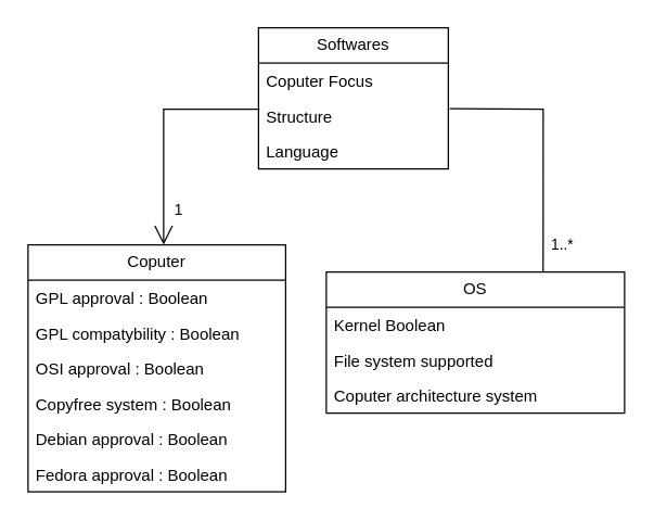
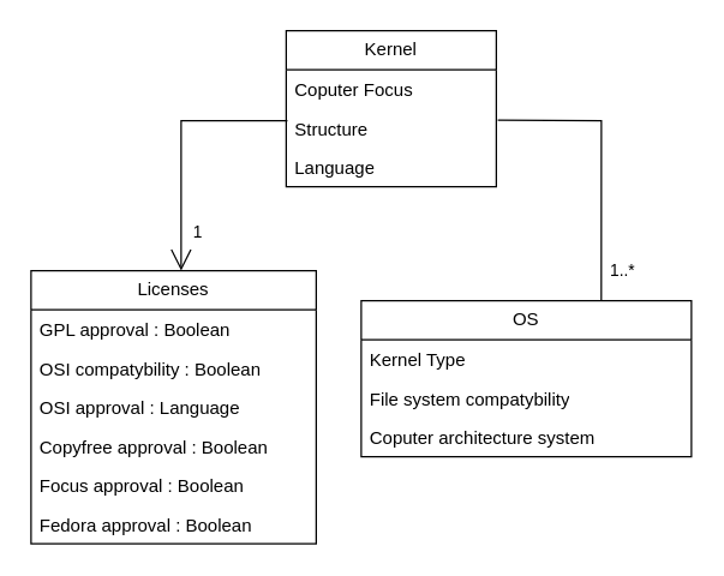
- <mxCell id="13" value="Softwares" style="swimlane;fontStyle=0;childLayout=stackLayout;horizontal=1;startSize=26;fillColor=none;horizontalStack=0;resizeParent=1;resizeParentMax=0;resizeLast=0;collapsible=1;marginBottom=0;whiteSpace=wrap;html=1;" vertex="1" parent="1"><mxGeometry x="190" y="20" width="140" height="104" as="geometry" /></mxCell>
+ <mxCell id="13" value="Kernel" style="swimlane;fontStyle=0;childLayout=stackLayout;horizontal=1;startSize=26;fillColor=none;horizontalStack=0;resizeParent=1;resizeParentMax=0;resizeLast=0;collapsible=1;marginBottom=0;whiteSpace=wrap;html=1;" vertex="1" parent="1"><mxGeometry x="190" y="20" width="140" height="104" as="geometry" /></mxCell>
- <mxCell id="2" value="Coputer" style="swimlane;fontStyle=0;childLayout=stackLayout;horizontal=1;startSize=26;fillColor=none;horizontalStack=0;resizeParent=1;resizeParentMax=0;resizeLast=0;collapsible=1;marginBottom=0;whiteSpace=wrap;html=1;" vertex="1" parent="1"><mxGeometry x="20" y="180" width="190" height="182" as="geometry" /></mxCell>
+ <mxCell id="2" value="Licenses" style="swimlane;fontStyle=0;childLayout=stackLayout;horizontal=1;startSize=26;fillColor=none;horizontalStack=0;resizeParent=1;resizeParentMax=0;resizeLast=0;collapsible=1;marginBottom=0;whiteSpace=wrap;html=1;" vertex="1" parent="1"><mxGeometry x="20" y="180" width="190" height="182" as="geometry" /></mxCell>
- <mxCell id="10" value="&lt;div&gt;Kernel Boolean&lt;br&gt;&lt;/div&gt;" style="text;strokeColor=none;fillColor=none;align=left;verticalAlign=top;spacingLeft=4;spacingRight=4;overflow=hidden;rotatable=0;points=[[0,0.5],[1,0.5]];portConstraint=eastwest;whiteSpace=wrap;html=1;" vertex="1" parent="9"><mxGeometry y="26" width="220" height="26" as="geometry" /></mxCell>
+ <mxCell id="10" value="&lt;div&gt;Kernel Type&lt;br&gt;&lt;/div&gt;" style="text;strokeColor=none;fillColor=none;align=left;verticalAlign=top;spacingLeft=4;spacingRight=4;overflow=hidden;rotatable=0;points=[[0,0.5],[1,0.5]];portConstraint=eastwest;whiteSpace=wrap;html=1;" vertex="1" parent="9"><mxGeometry y="26" width="220" height="26" as="geometry" /></mxCell>
- <mxCell id="4" value="&lt;div&gt;GPL compatybility : Boolean&lt;/div&gt;&amp;nbsp;" style="text;strokeColor=none;fillColor=none;align=left;verticalAlign=top;spacingLeft=4;spacingRight=4;overflow=hidden;rotatable=0;points=[[0,0.5],[1,0.5]];portConstraint=eastwest;whiteSpace=wrap;html=1;" vertex="1" parent="2"><mxGeometry y="52" width="190" height="26" as="geometry" /></mxCell>
+ <mxCell id="4" value="&lt;div&gt;OSI compatybility : Boolean&lt;/div&gt;&amp;nbsp;" style="text;strokeColor=none;fillColor=none;align=left;verticalAlign=top;spacingLeft=4;spacingRight=4;overflow=hidden;rotatable=0;points=[[0,0.5],[1,0.5]];portConstraint=eastwest;whiteSpace=wrap;html=1;" vertex="1" parent="2"><mxGeometry y="52" width="190" height="26" as="geometry" /></mxCell>
- <mxCell id="11" value="File system supported" style="text;strokeColor=none;fillColor=none;align=left;verticalAlign=top;spacingLeft=4;spacingRight=4;overflow=hidden;rotatable=0;points=[[0,0.5],[1,0.5]];portConstraint=eastwest;whiteSpace=wrap;html=1;" vertex="1" parent="9"><mxGeometry y="52" width="220" height="26" as="geometry" /></mxCell>
+ <mxCell id="11" value="File system compatybility" style="text;strokeColor=none;fillColor=none;align=left;verticalAlign=top;spacingLeft=4;spacingRight=4;overflow=hidden;rotatable=0;points=[[0,0.5],[1,0.5]];portConstraint=eastwest;whiteSpace=wrap;html=1;" vertex="1" parent="9"><mxGeometry y="52" width="220" height="26" as="geometry" /></mxCell>
- <mxCell id="5" value="OSI approval : Boolean" style="text;strokeColor=none;fillColor=none;align=left;verticalAlign=top;spacingLeft=4;spacingRight=4;overflow=hidden;rotatable=0;points=[[0,0.5],[1,0.5]];portConstraint=eastwest;whiteSpace=wrap;html=1;" vertex="1" parent="2"><mxGeometry y="78" width="190" height="26" as="geometry" /></mxCell>
+ <mxCell id="5" value="OSI approval : Language" style="text;strokeColor=none;fillColor=none;align=left;verticalAlign=top;spacingLeft=4;spacingRight=4;overflow=hidden;rotatable=0;points=[[0,0.5],[1,0.5]];portConstraint=eastwest;whiteSpace=wrap;html=1;" vertex="1" parent="2"><mxGeometry y="78" width="190" height="26" as="geometry" /></mxCell>
- <mxCell id="6" value="Copyfree system : Boolean" style="text;strokeColor=none;fillColor=none;align=left;verticalAlign=top;spacingLeft=4;spacingRight=4;overflow=hidden;rotatable=0;points=[[0,0.5],[1,0.5]];portConstraint=eastwest;whiteSpace=wrap;html=1;" vertex="1" parent="2"><mxGeometry y="104" width="190" height="26" as="geometry" /></mxCell>
+ <mxCell id="6" value="Copyfree approval : Boolean" style="text;strokeColor=none;fillColor=none;align=left;verticalAlign=top;spacingLeft=4;spacingRight=4;overflow=hidden;rotatable=0;points=[[0,0.5],[1,0.5]];portConstraint=eastwest;whiteSpace=wrap;html=1;" vertex="1" parent="2"><mxGeometry y="104" width="190" height="26" as="geometry" /></mxCell>
- <mxCell id="7" value="Debian approval : Boolean" style="text;strokeColor=none;fillColor=none;align=left;verticalAlign=top;spacingLeft=4;spacingRight=4;overflow=hidden;rotatable=0;points=[[0,0.5],[1,0.5]];portConstraint=eastwest;whiteSpace=wrap;html=1;" vertex="1" parent="2"><mxGeometry y="130" width="190" height="26" as="geometry" /></mxCell>
+ <mxCell id="7" value="Focus approval : Boolean" style="text;strokeColor=none;fillColor=none;align=left;verticalAlign=top;spacingLeft=4;spacingRight=4;overflow=hidden;rotatable=0;points=[[0,0.5],[1,0.5]];portConstraint=eastwest;whiteSpace=wrap;html=1;" vertex="1" parent="2"><mxGeometry y="130" width="190" height="26" as="geometry" /></mxCell>
